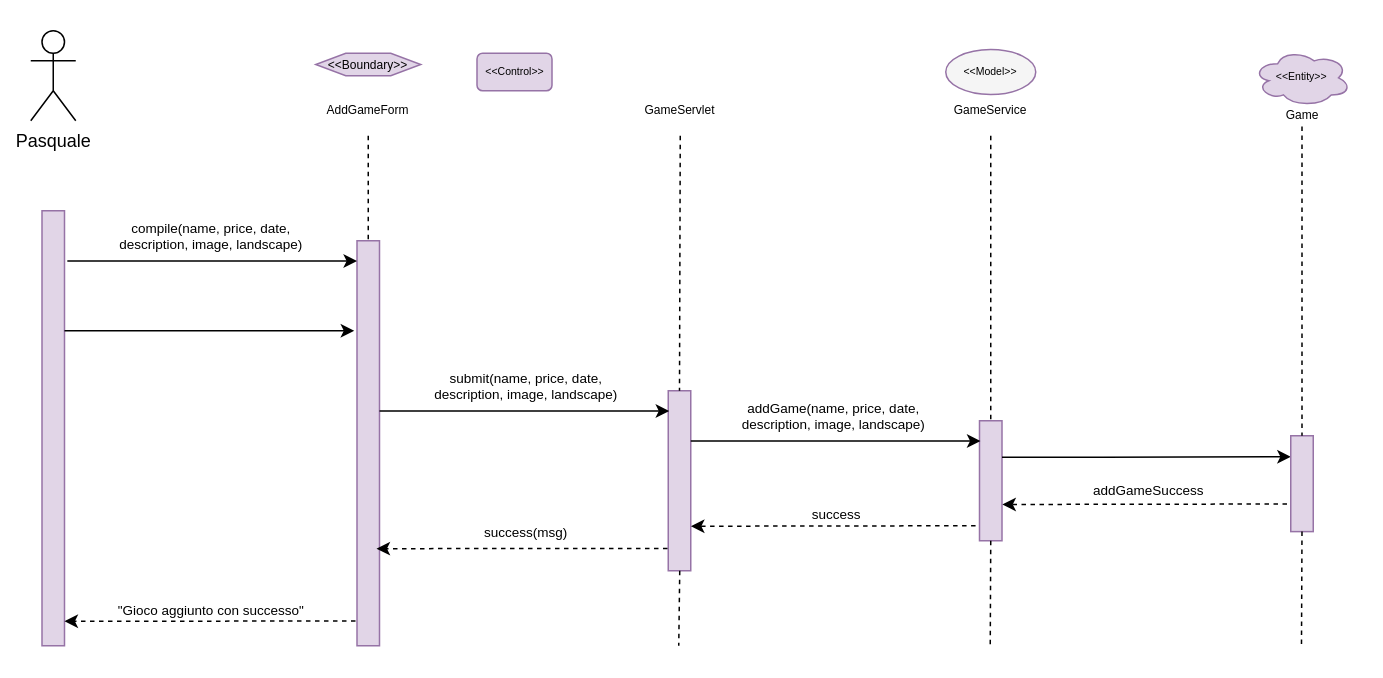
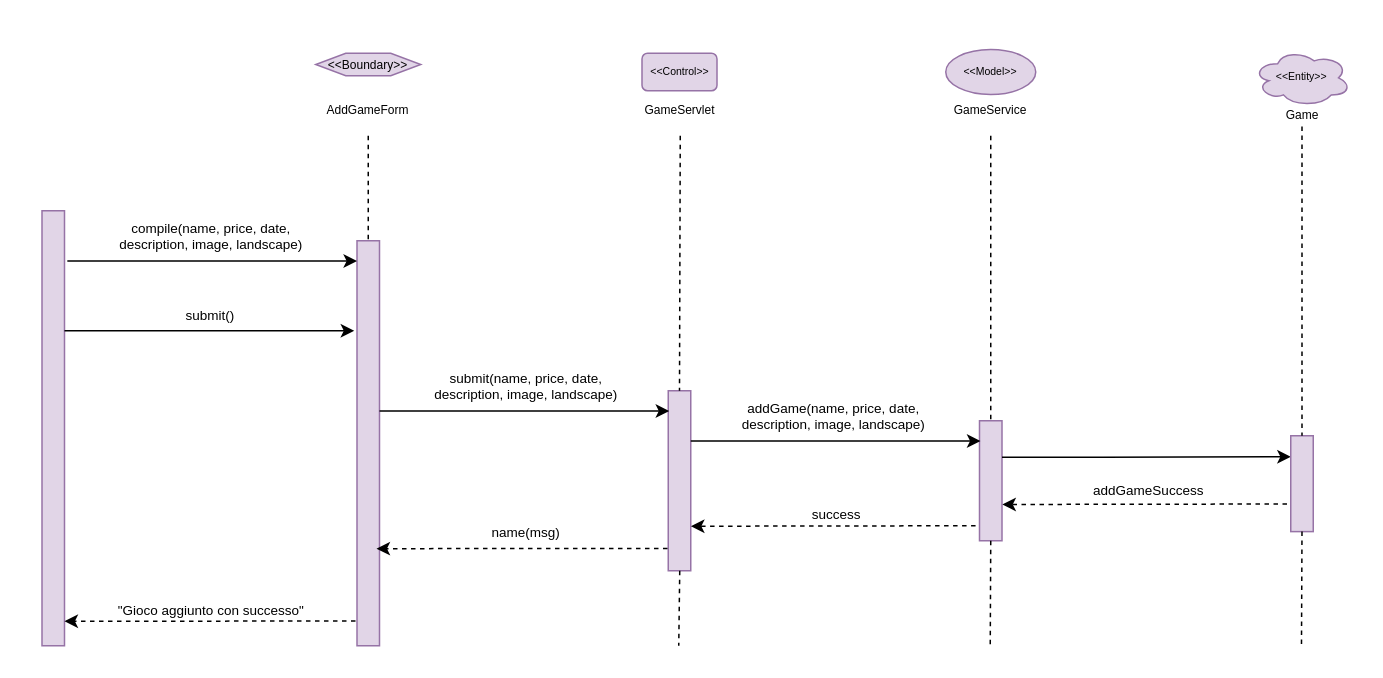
- <mxCell id="9" value="&amp;lt;&amp;lt;Control&amp;gt;&amp;gt;" style="rounded=1;whiteSpace=wrap;html=1;fontSize=7;fillColor=#e1d5e7;strokeColor=#9673a6;" parent="1" vertex="1"><mxGeometry x="317.5" y="35" width="50" height="25" as="geometry" /></mxCell>
+ <mxCell id="9" value="&amp;lt;&amp;lt;Control&amp;gt;&amp;gt;" style="rounded=1;whiteSpace=wrap;html=1;fontSize=7;fillColor=#e1d5e7;strokeColor=#9673a6;" parent="1" vertex="1"><mxGeometry x="427.5" y="35" width="50" height="25" as="geometry" /></mxCell>
- <mxCell id="13" value="&amp;lt;&amp;lt;Model&amp;gt;&amp;gt;" style="ellipse;whiteSpace=wrap;html=1;fontSize=7;fillColor=#f5f5f5;strokeColor=#9673a6;" parent="1" vertex="1"><mxGeometry x="630" y="32.5" width="60" height="30" as="geometry" /></mxCell>
+ <mxCell id="13" value="&amp;lt;&amp;lt;Model&amp;gt;&amp;gt;" style="ellipse;whiteSpace=wrap;html=1;fontSize=7;fillColor=#e1d5e7;strokeColor=#9673a6;" parent="1" vertex="1"><mxGeometry x="630" y="32.5" width="60" height="30" as="geometry" /></mxCell>
- <mxCell id="2" value="Pasquale" style="shape=umlActor;verticalLabelPosition=bottom;verticalAlign=top;html=1;outlineConnect=0;" parent="1" vertex="1"><mxGeometry x="20" y="20" width="30" height="60" as="geometry" /></mxCell>
+ <mxCell id="8" value="submit()" style="text;html=1;strokeColor=none;fillColor=none;align=center;verticalAlign=middle;whiteSpace=wrap;rounded=0;fontSize=9;" parent="1" vertex="1"><mxGeometry x="80" y="200" width="120" height="20" as="geometry" /></mxCell>
- <mxCell id="24" value="success(msg)" style="text;html=1;strokeColor=none;fillColor=none;align=center;verticalAlign=middle;whiteSpace=wrap;rounded=0;fontSize=9;" parent="1" vertex="1"><mxGeometry x="252.5" y="338.32" width="195" height="33.5" as="geometry" /></mxCell>
+ <mxCell id="24" value="name(msg)" style="text;html=1;strokeColor=none;fillColor=none;align=center;verticalAlign=middle;whiteSpace=wrap;rounded=0;fontSize=9;" parent="1" vertex="1"><mxGeometry x="252.5" y="338.32" width="195" height="33.5" as="geometry" /></mxCell>
